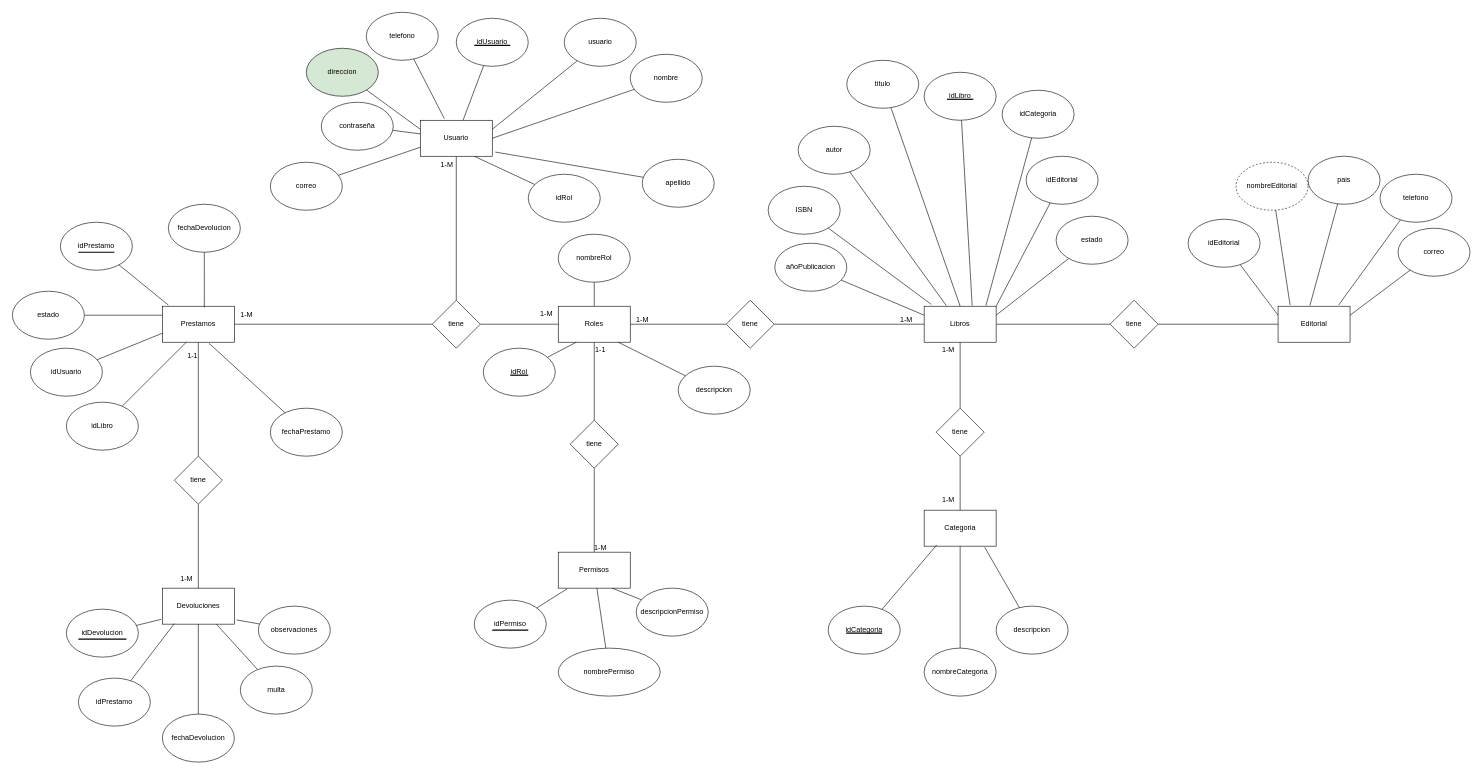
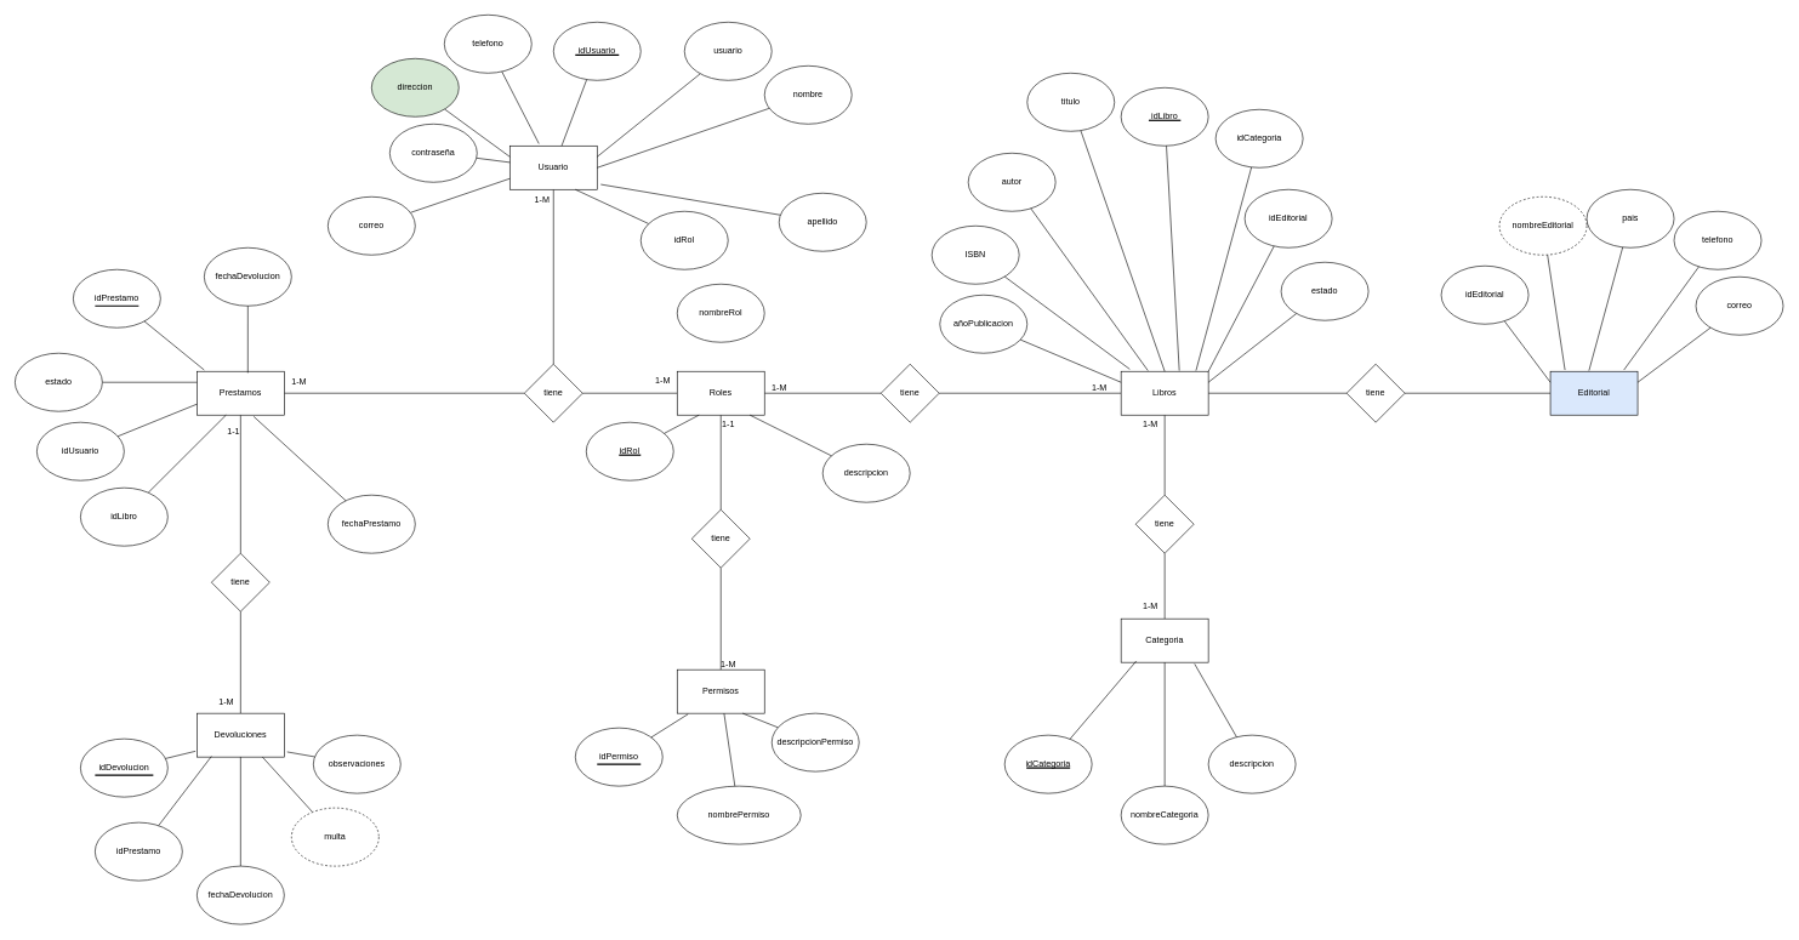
- <mxCell id="26" style="edgeStyle=orthogonalEdgeStyle;rounded=0;orthogonalLoop=1;jettySize=auto;html=1;entryX=0.5;entryY=1;entryDx=0;entryDy=0;endArrow=none;endFill=0;" edge="1" parent="1" source="28" target="32"><mxGeometry relative="1" as="geometry" /></mxCell>
- <mxCell id="71" value="Editorial" style="whiteSpace=wrap;html=1;rounded=0;" vertex="1" parent="1"><mxGeometry x="2130" y="510" width="120" height="60" as="geometry" /></mxCell>
+ <mxCell id="71" value="Editorial" style="whiteSpace=wrap;html=1;rounded=0;fillColor=#dae8fc;" vertex="1" parent="1"><mxGeometry x="2130" y="510" width="120" height="60" as="geometry" /></mxCell>
- <mxCell id="101" value="multa" style="ellipse;whiteSpace=wrap;html=1;" vertex="1" parent="1"><mxGeometry x="400" y="1110" width="120" height="80" as="geometry" /></mxCell>
+ <mxCell id="101" value="multa" style="ellipse;whiteSpace=wrap;html=1;dashed=1;" vertex="1" parent="1"><mxGeometry x="400" y="1110" width="120" height="80" as="geometry" /></mxCell>
